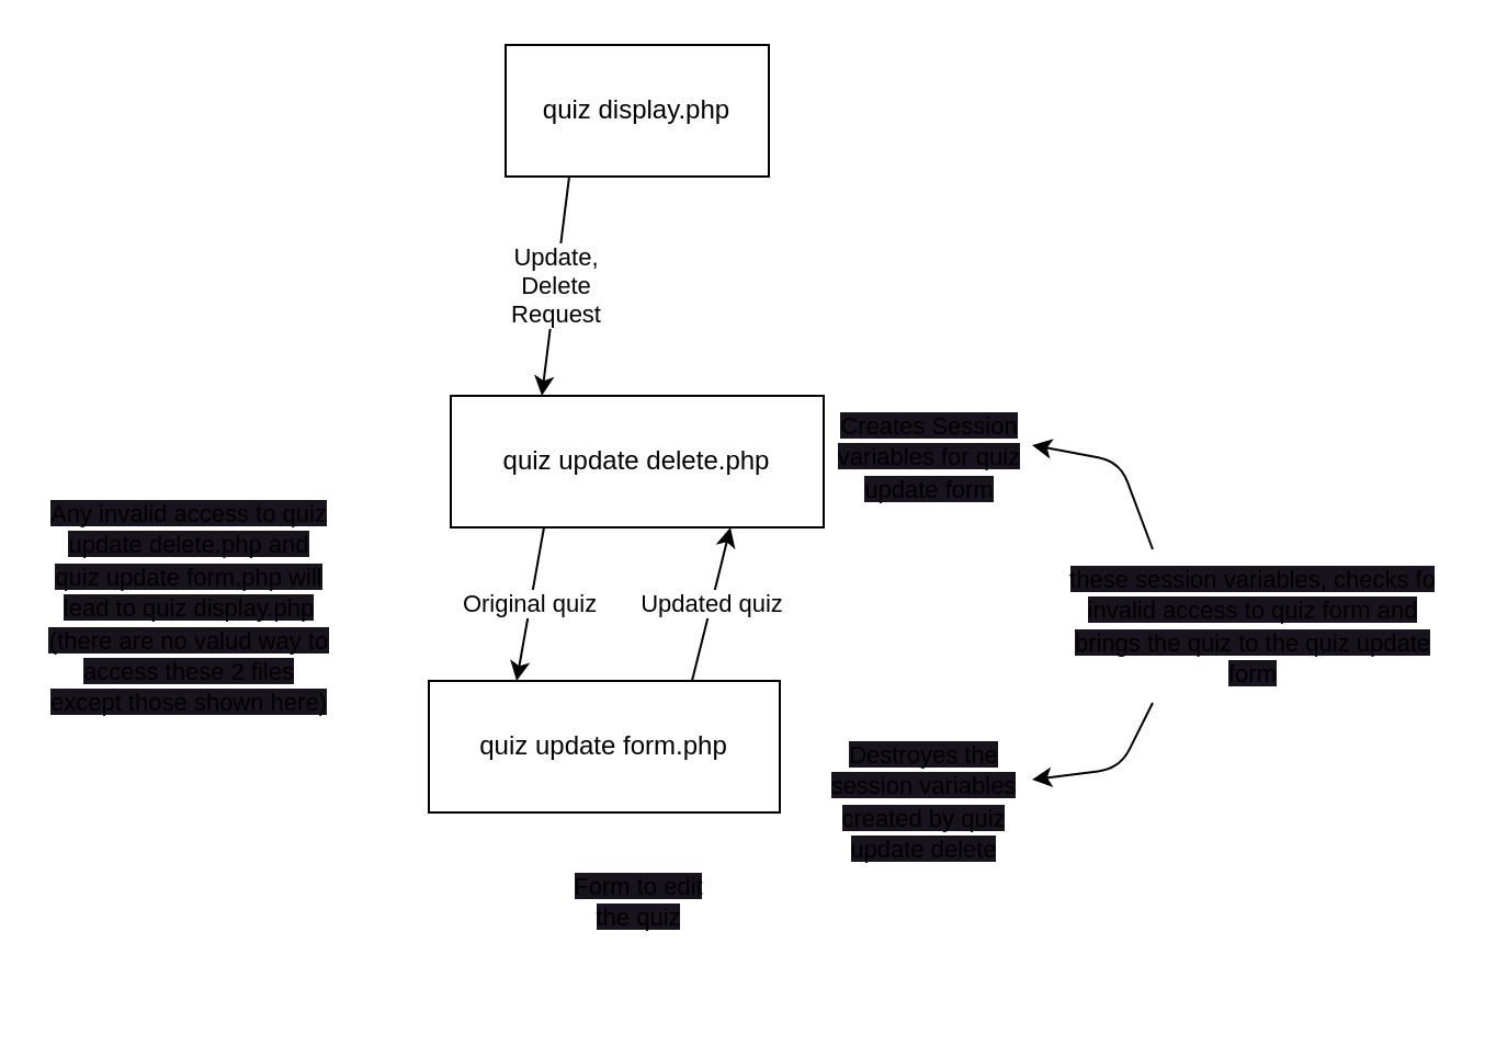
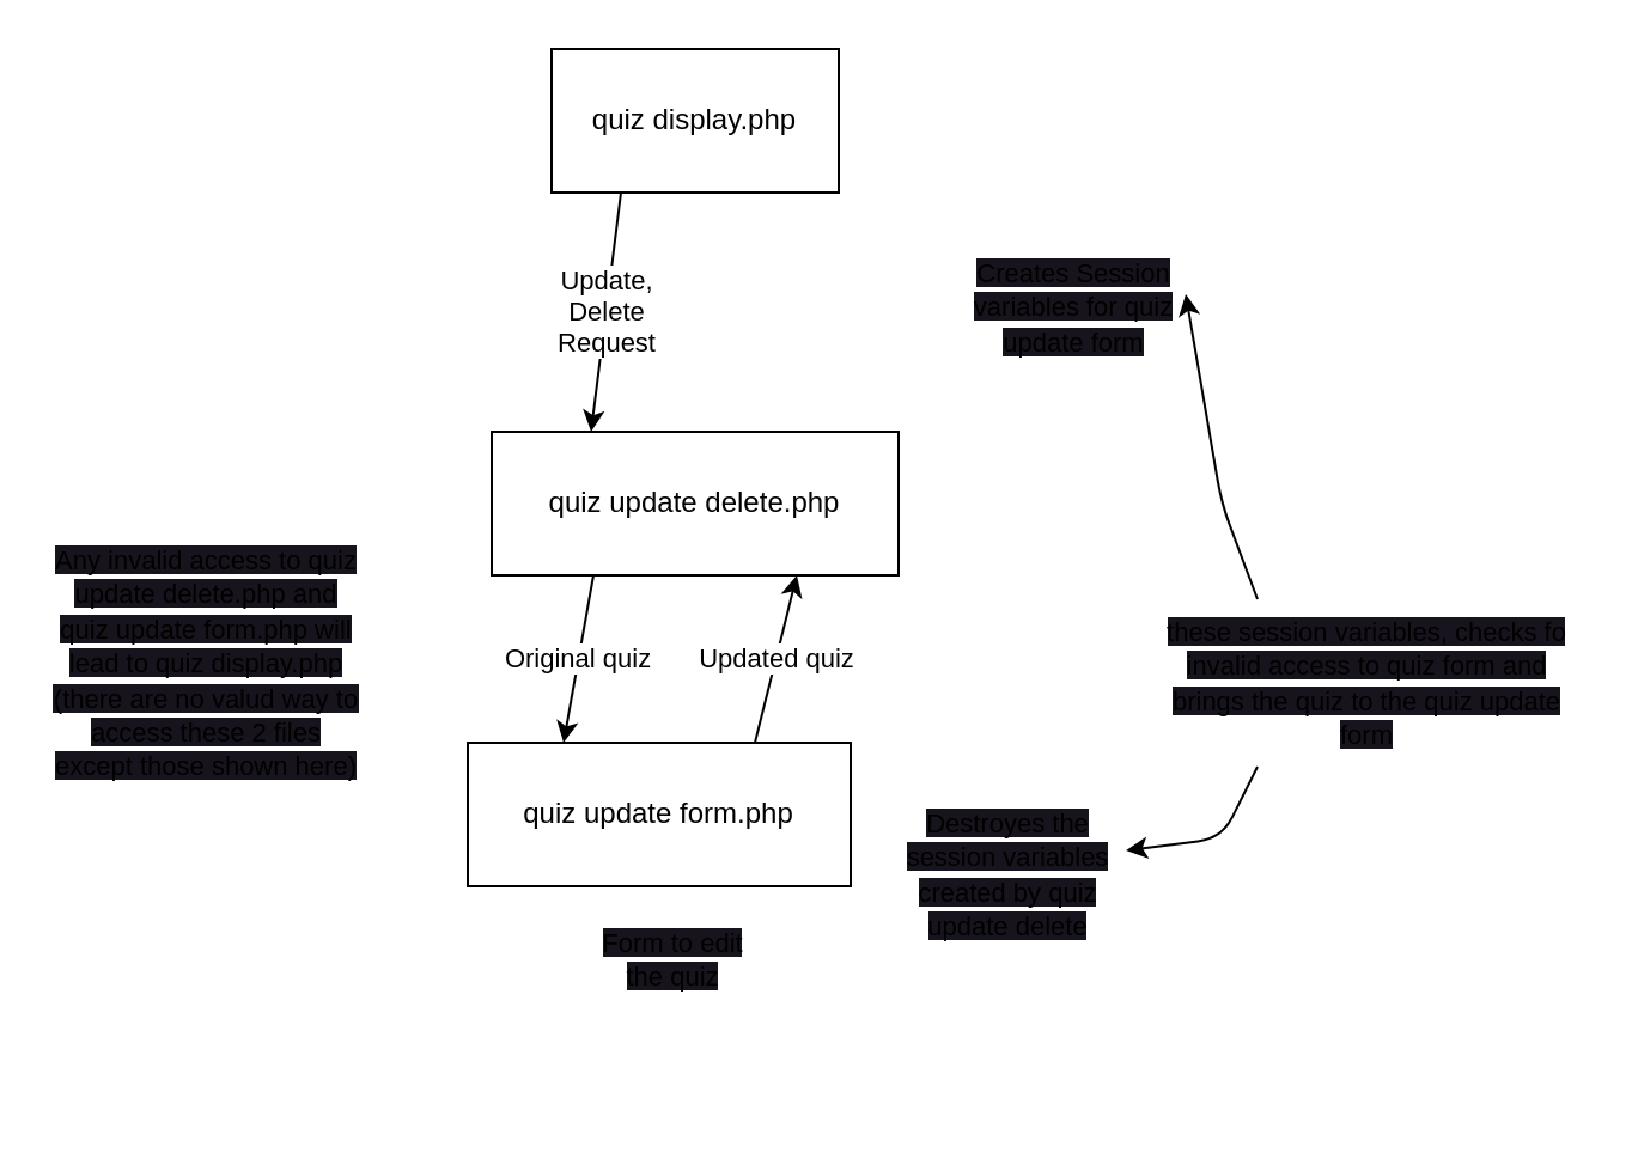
- <mxCell id="9" value="&lt;div style=&quot;text-align: center;&quot;&gt;&lt;span style=&quot;font-size: 11px; background-color: rgb(24, 20, 29);&quot;&gt;Creates Session variables for quiz update form&lt;/span&gt;&lt;/div&gt;" style="text;whiteSpace=wrap;html=1;" vertex="1" parent="1"><mxGeometry x="375" y="180" width="95" height="90" as="geometry" /></mxCell>
+ <mxCell id="9" value="&lt;div style=&quot;text-align: center;&quot;&gt;&lt;span style=&quot;font-size: 11px; background-color: rgb(24, 20, 29);&quot;&gt;Creates Session variables for quiz update form&lt;/span&gt;&lt;/div&gt;" style="text;whiteSpace=wrap;html=1;" vertex="1" parent="1"><mxGeometry x="400" y="100" width="95" height="90" as="geometry" /></mxCell>
- <mxCell id="8" value="&lt;div style=&quot;text-align: center;&quot;&gt;&lt;span style=&quot;font-size: 11px; background-color: rgb(24, 20, 29);&quot;&gt;Form to edit the quiz&lt;/span&gt;&lt;/div&gt;" style="text;whiteSpace=wrap;html=1;" vertex="1" parent="1"><mxGeometry x="255" y="390" width="70" height="70" as="geometry" /></mxCell>
+ <mxCell id="8" value="&lt;div style=&quot;text-align: center;&quot;&gt;&lt;span style=&quot;font-size: 11px; background-color: rgb(24, 20, 29);&quot;&gt;Form to edit the quiz&lt;/span&gt;&lt;/div&gt;" style="text;whiteSpace=wrap;html=1;" vertex="1" parent="1"><mxGeometry x="245" y="380" width="70" height="70" as="geometry" /></mxCell>
